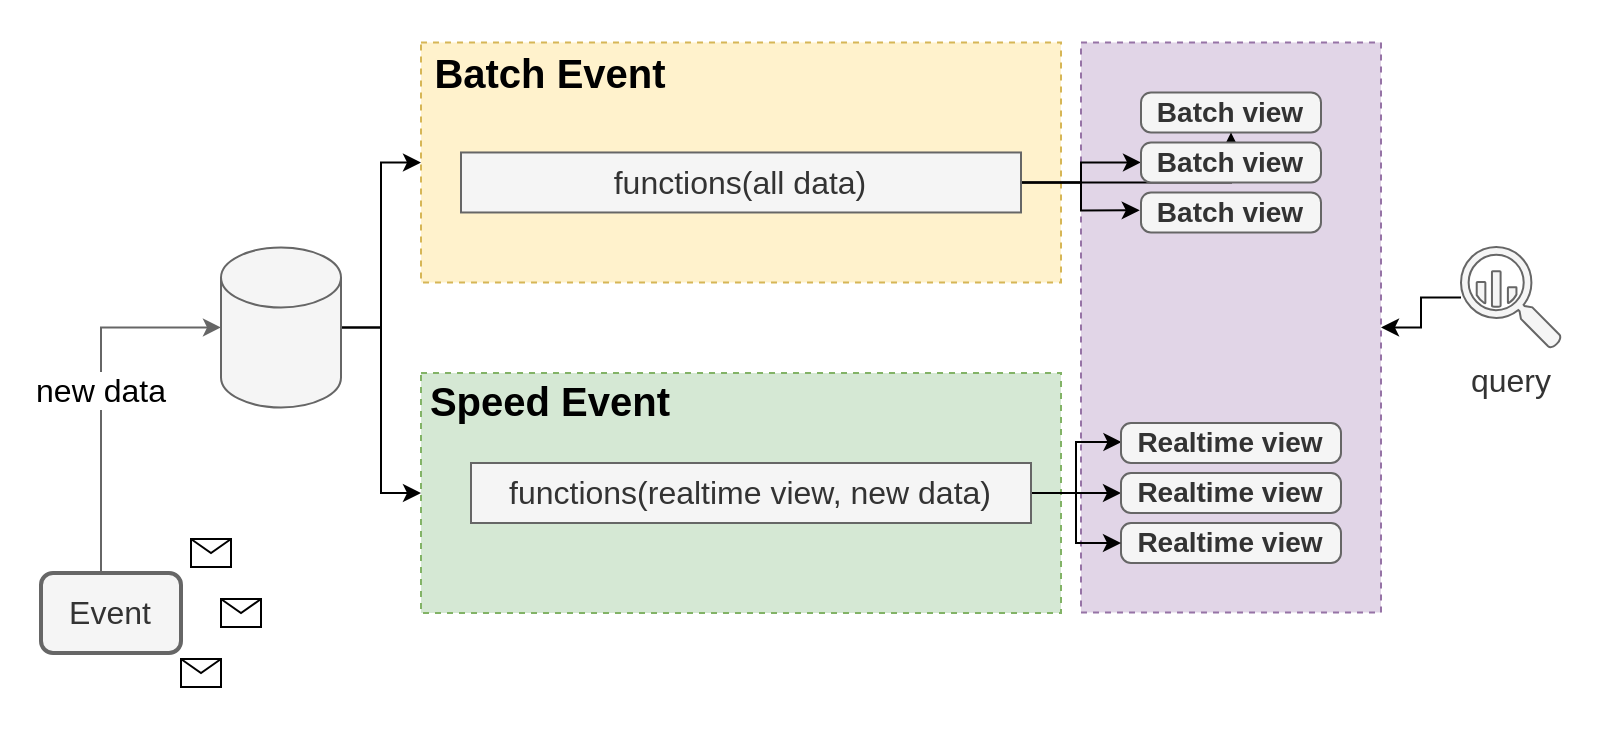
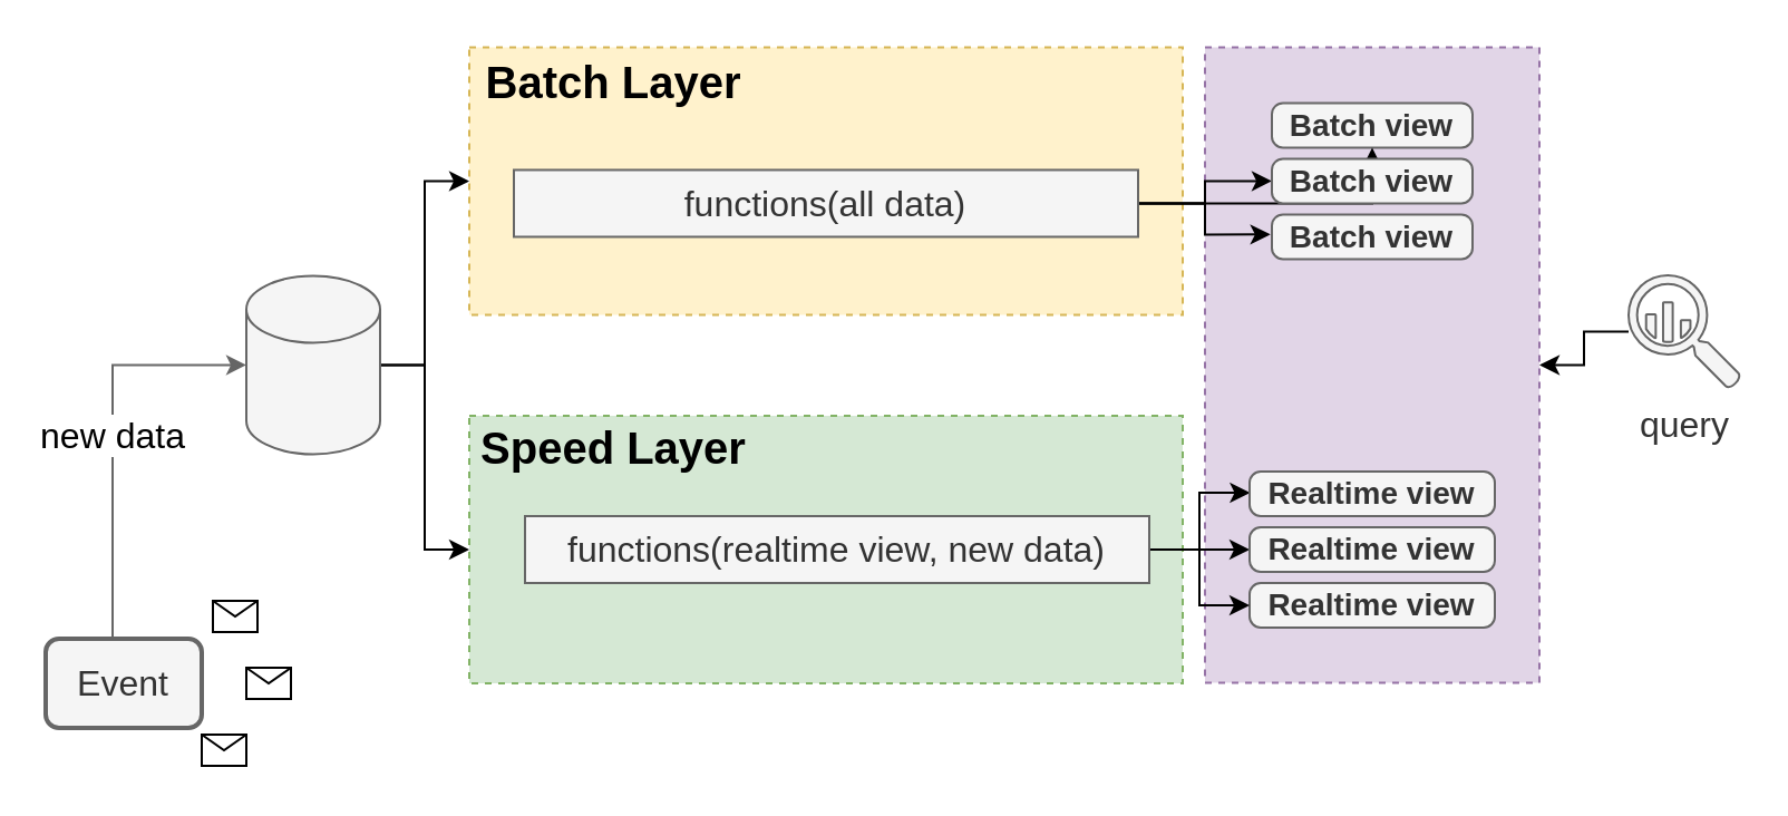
- <mxCell id="15" value="&lt;font style=&quot;font-size: 20px;&quot;&gt;&lt;b&gt;Batch Event&lt;/b&gt;&lt;/font&gt;" style="text;html=1;strokeColor=none;fillColor=none;align=center;verticalAlign=middle;whiteSpace=wrap;rounded=0;" parent="1" vertex="1"><mxGeometry x="210" y="20.74" width="130" height="30" as="geometry" /></mxCell>
+ <mxCell id="15" value="&lt;font style=&quot;font-size: 20px;&quot;&gt;&lt;b&gt;Batch Layer&lt;/b&gt;&lt;/font&gt;" style="text;html=1;strokeColor=none;fillColor=none;align=center;verticalAlign=middle;whiteSpace=wrap;rounded=0;" parent="1" vertex="1"><mxGeometry x="210" y="20.74" width="130" height="30" as="geometry" /></mxCell>
- <mxCell id="16" value="&lt;font style=&quot;font-size: 20px;&quot;&gt;&lt;b&gt;Speed Event&lt;/b&gt;&lt;/font&gt;" style="text;html=1;strokeColor=none;fillColor=none;align=center;verticalAlign=middle;whiteSpace=wrap;rounded=0;" parent="1" vertex="1"><mxGeometry x="210" y="184.8" width="130" height="30" as="geometry" /></mxCell>
+ <mxCell id="16" value="&lt;font style=&quot;font-size: 20px;&quot;&gt;&lt;b&gt;Speed Layer&lt;/b&gt;&lt;/font&gt;" style="text;html=1;strokeColor=none;fillColor=none;align=center;verticalAlign=middle;whiteSpace=wrap;rounded=0;" parent="1" vertex="1"><mxGeometry x="210" y="184.8" width="130" height="30" as="geometry" /></mxCell>
